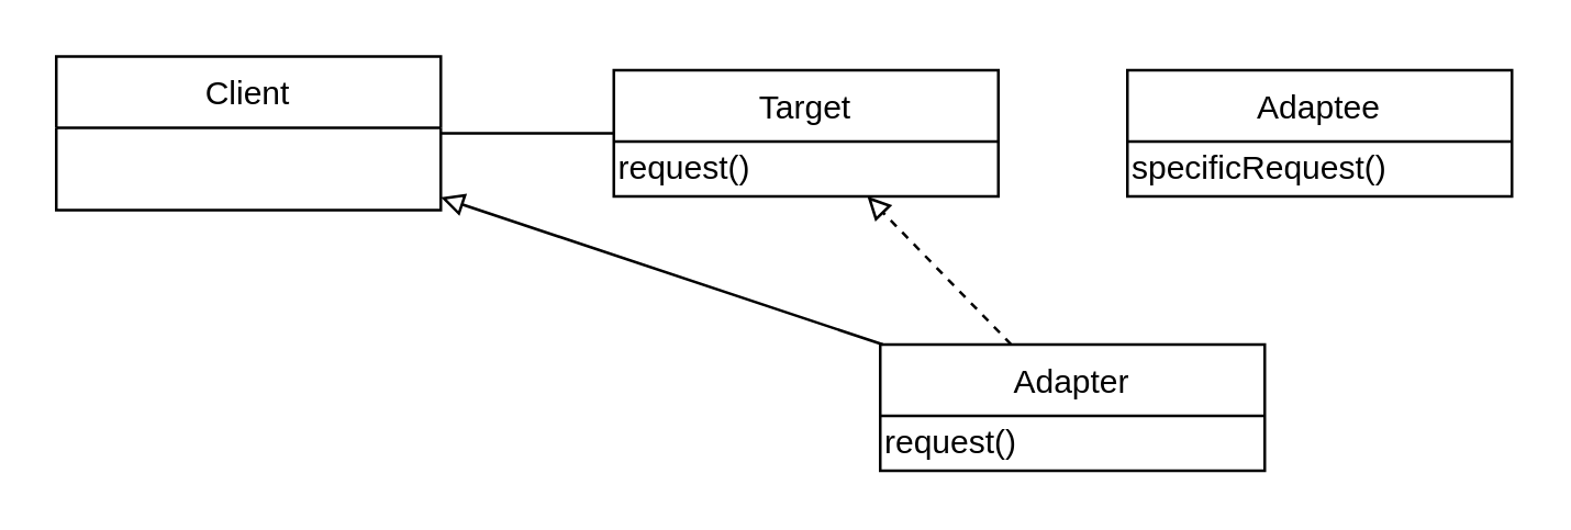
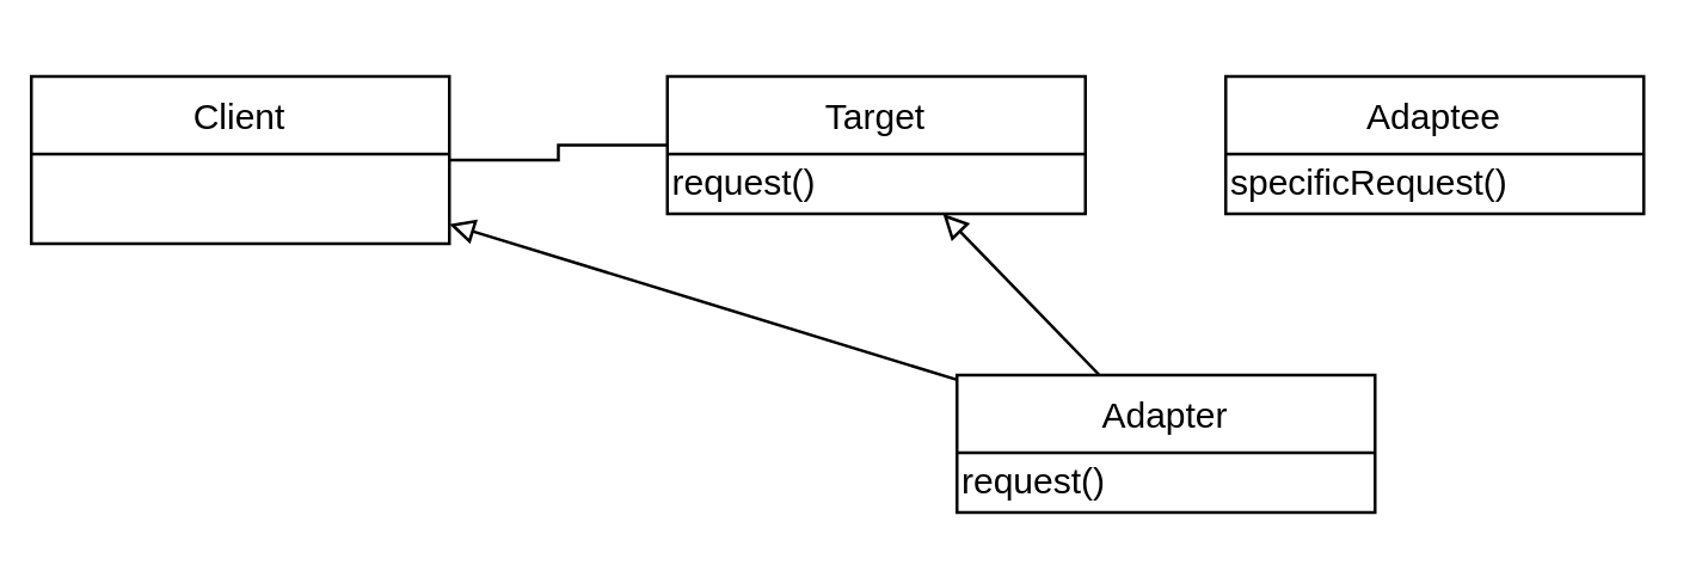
- <mxCell id="3" value="Client" style="swimlane;fontStyle=0;childLayout=stackLayout;horizontal=1;startSize=26;fillColor=none;horizontalStack=0;resizeParent=1;resizeParentMax=0;resizeLast=0;collapsible=1;marginBottom=0;" vertex="1" parent="1"><mxGeometry x="20" y="20" width="140" height="56" as="geometry" /></mxCell>
+ <mxCell id="3" value="Client" style="swimlane;fontStyle=0;childLayout=stackLayout;horizontal=1;startSize=26;fillColor=none;horizontalStack=0;resizeParent=1;resizeParentMax=0;resizeLast=0;collapsible=1;marginBottom=0;" vertex="1" parent="1"><mxGeometry x="10" y="25" width="140" height="56" as="geometry" /></mxCell>
- <mxCell id="8" style="rounded=0;orthogonalLoop=1;jettySize=auto;html=1;endArrow=block;endFill=0;dashed=1;" edge="1" parent="1" source="10" target="4"><mxGeometry relative="1" as="geometry" /></mxCell>
+ <mxCell id="8" style="rounded=0;orthogonalLoop=1;jettySize=auto;html=1;endArrow=block;endFill=0;" edge="1" parent="1" source="10" target="4"><mxGeometry relative="1" as="geometry" /></mxCell>
